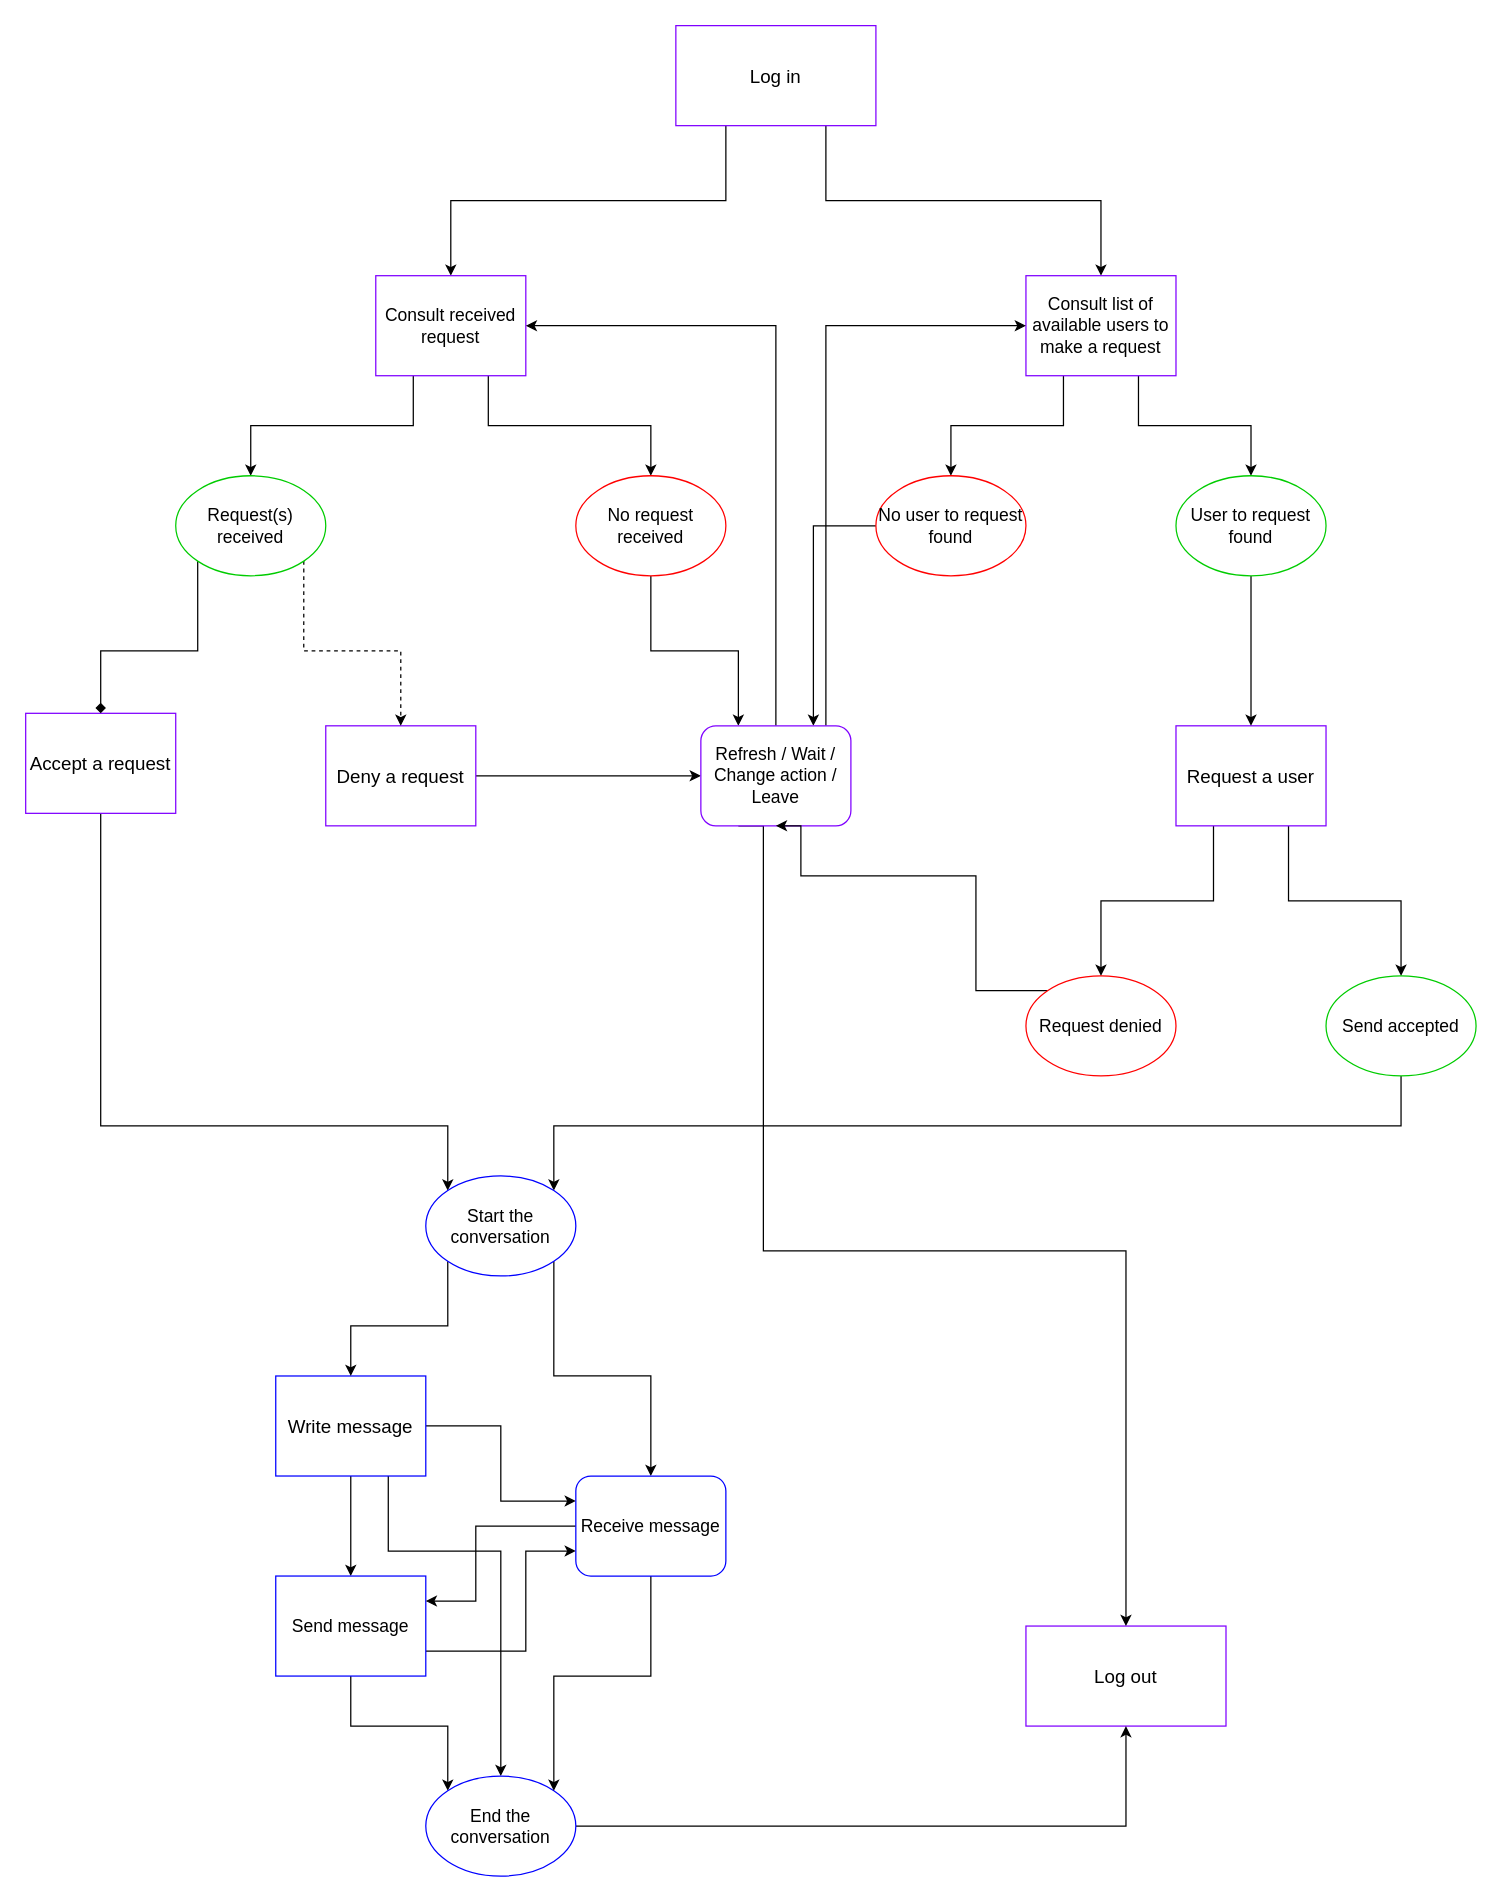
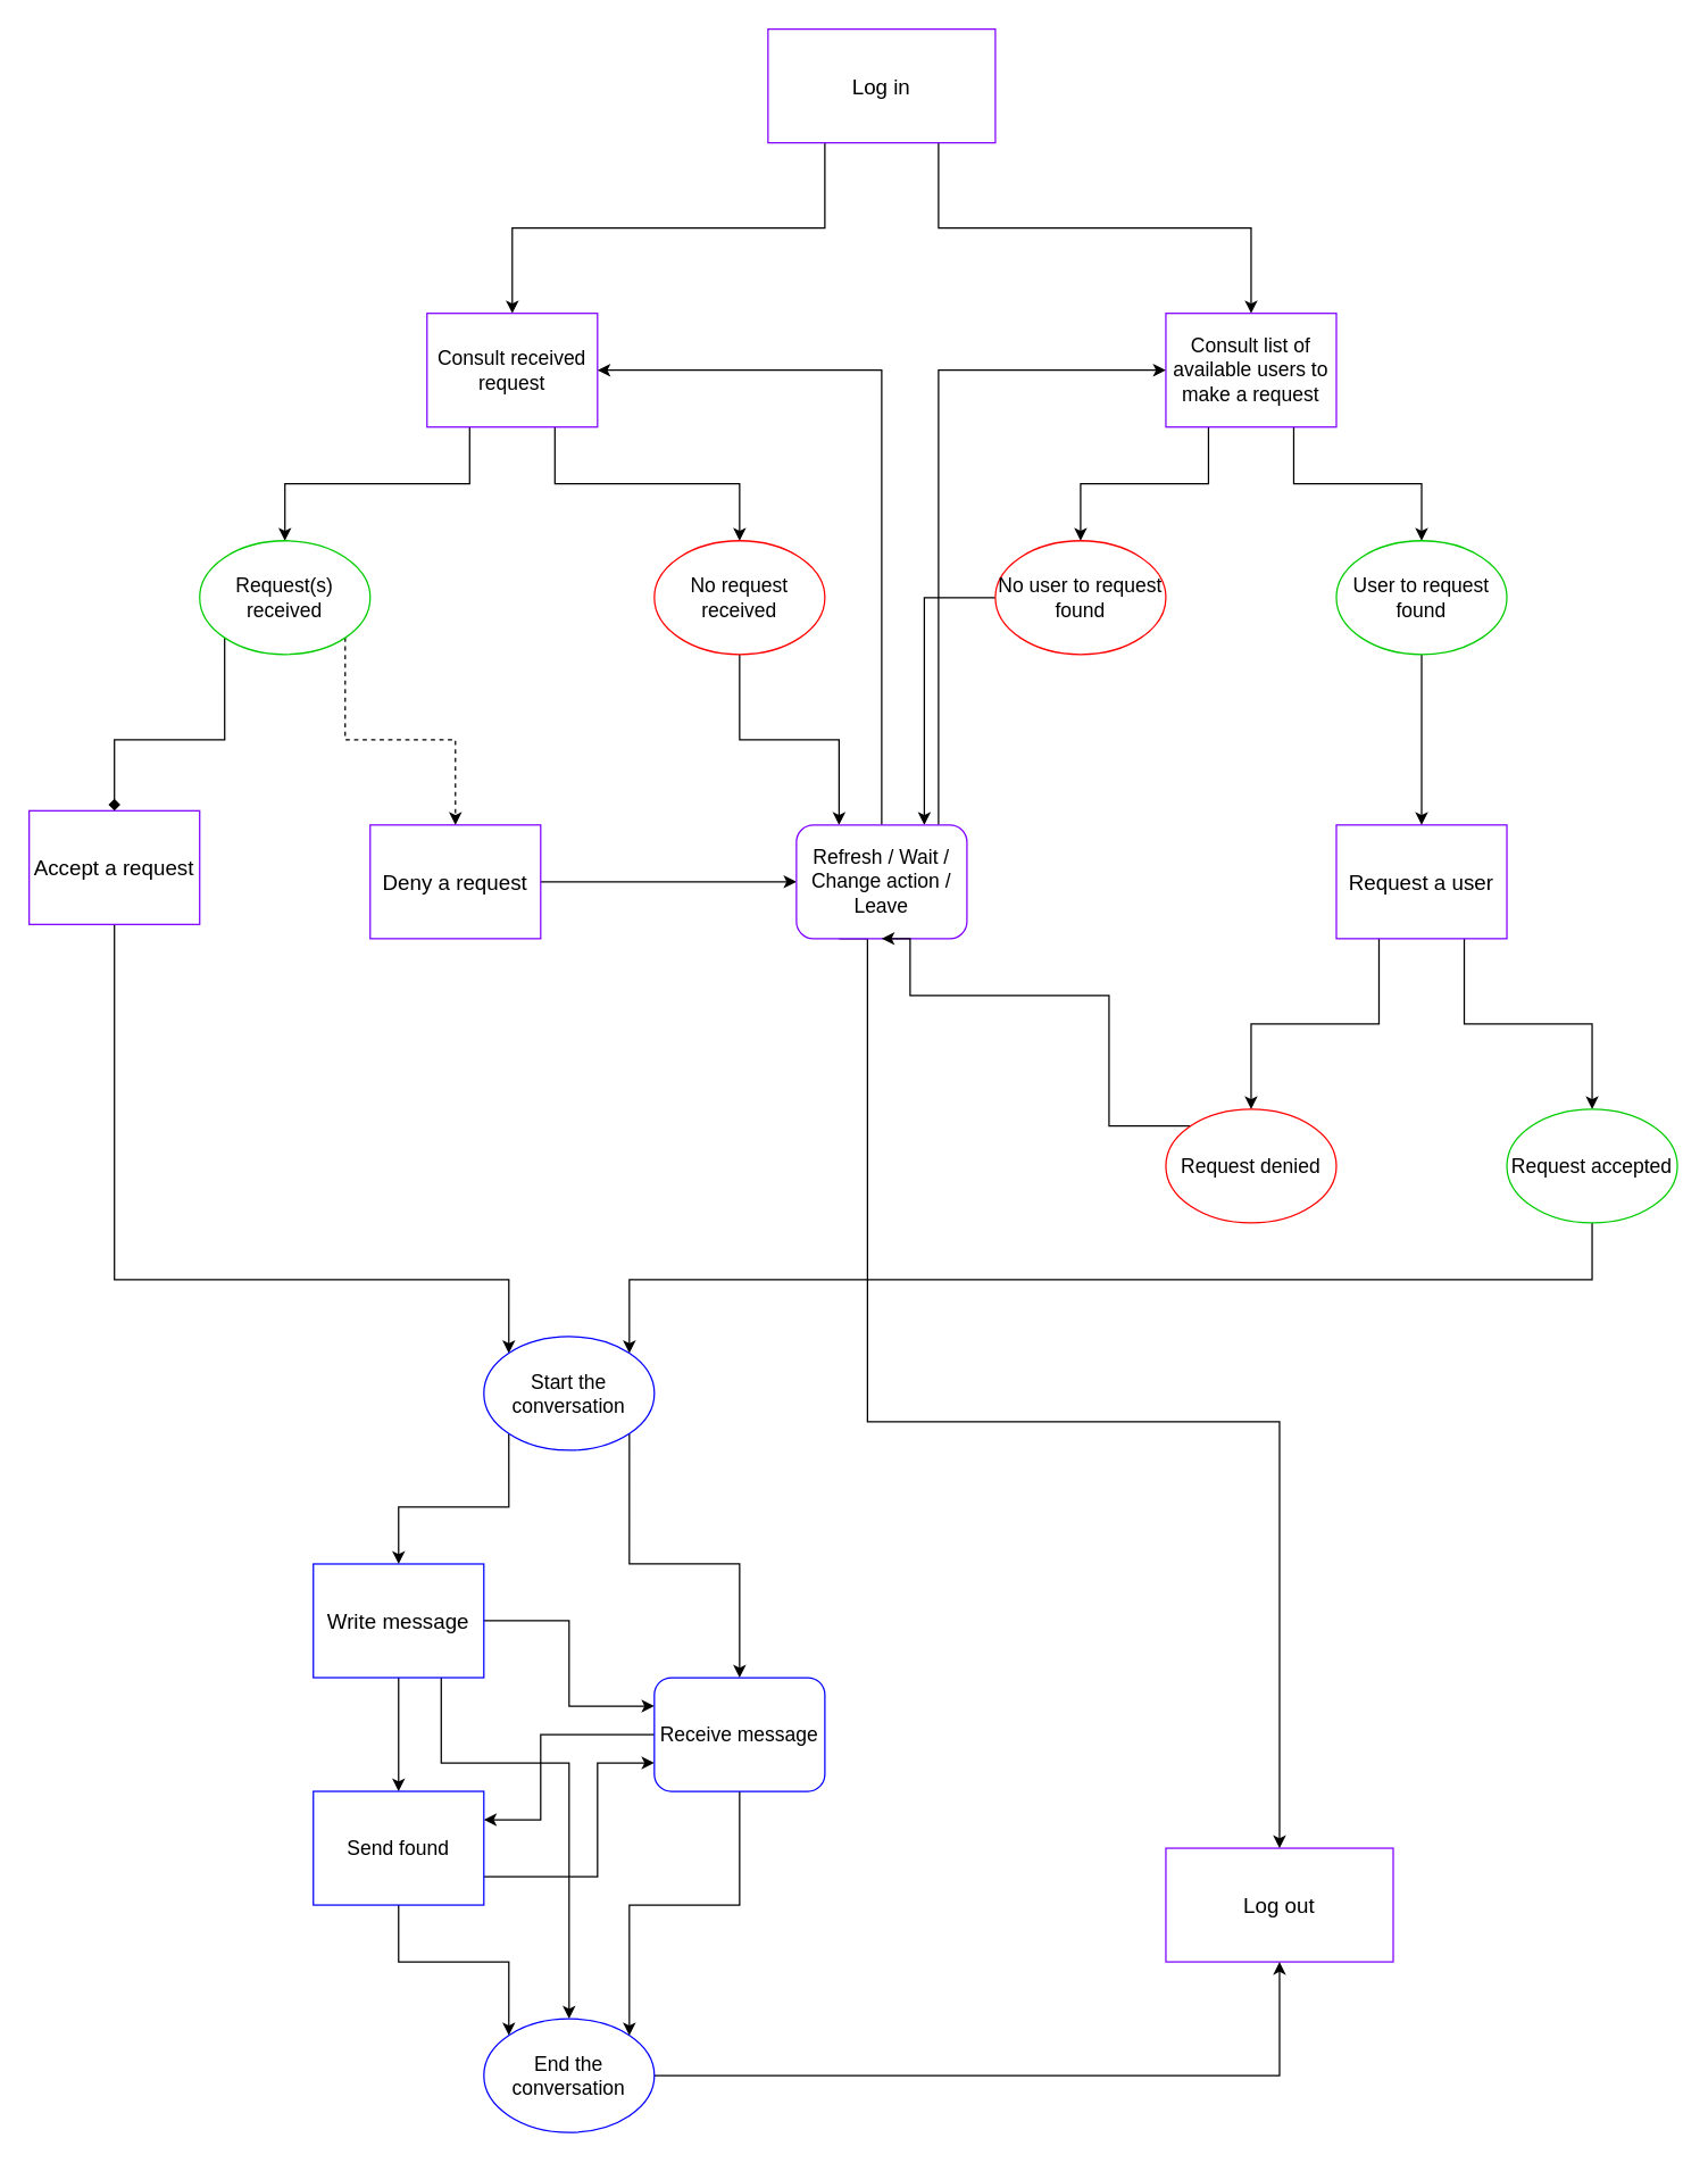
- <mxCell id="42" value="&lt;font style=&quot;font-size: 14px&quot;&gt;Send accepted&lt;/font&gt;" style="ellipse;whiteSpace=wrap;html=1;strokeColor=#00CC00;" vertex="1" parent="1"><mxGeometry x="1060" y="780" width="120" height="80" as="geometry" /></mxCell>
+ <mxCell id="42" value="&lt;font style=&quot;font-size: 14px&quot;&gt;Request accepted&lt;/font&gt;" style="ellipse;whiteSpace=wrap;html=1;strokeColor=#00CC00;" vertex="1" parent="1"><mxGeometry x="1060" y="780" width="120" height="80" as="geometry" /></mxCell>
- <mxCell id="25" value="&lt;font style=&quot;font-size: 14px&quot;&gt;Send message&lt;/font&gt;" style="rounded=0;whiteSpace=wrap;html=1;strokeColor=#0000FF;" vertex="1" parent="1"><mxGeometry x="220" y="1260" width="120" height="80" as="geometry" /></mxCell>
+ <mxCell id="25" value="&lt;font style=&quot;font-size: 14px&quot;&gt;Send found&lt;/font&gt;" style="rounded=0;whiteSpace=wrap;html=1;strokeColor=#0000FF;" vertex="1" parent="1"><mxGeometry x="220" y="1260" width="120" height="80" as="geometry" /></mxCell>
